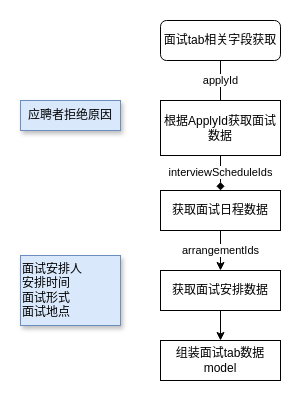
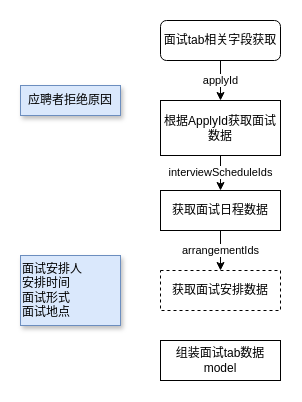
- <mxCell id="2" value="applyId" style="edgeStyle=orthogonalEdgeStyle;rounded=0;orthogonalLoop=1;jettySize=auto;html=1;endArrow=none;" edge="1" parent="1" source="3" target="5"><mxGeometry relative="1" as="geometry" /></mxCell>
+ <mxCell id="2" value="applyId" style="edgeStyle=orthogonalEdgeStyle;rounded=0;orthogonalLoop=1;jettySize=auto;html=1;" edge="1" parent="1" source="3" target="5"><mxGeometry relative="1" as="geometry" /></mxCell>
- <mxCell id="11" value="应聘者拒绝原因" style="text;html=1;strokeColor=#6c8ebf;fillColor=#dae8fc;align=center;verticalAlign=middle;whiteSpace=wrap;rounded=0;shadow=1;" vertex="1" parent="1"><mxGeometry x="20" y="100" width="100" height="30" as="geometry" /></mxCell>
+ <mxCell id="11" value="应聘者拒绝原因" style="text;html=1;strokeColor=#6c8ebf;fillColor=#dae8fc;align=center;verticalAlign=middle;whiteSpace=wrap;rounded=0;shadow=1;" vertex="1" parent="1"><mxGeometry x="20" y="85" width="100" height="30" as="geometry" /></mxCell>
- <mxCell id="4" value="interviewScheduleIds" style="edgeStyle=orthogonalEdgeStyle;rounded=0;orthogonalLoop=1;jettySize=auto;html=1;endArrow=diamond;" edge="1" parent="1" source="5" target="7"><mxGeometry relative="1" as="geometry" /></mxCell>
+ <mxCell id="4" value="interviewScheduleIds" style="edgeStyle=orthogonalEdgeStyle;rounded=0;orthogonalLoop=1;jettySize=auto;html=1;" edge="1" parent="1" source="5" target="7"><mxGeometry relative="1" as="geometry" /></mxCell>
- <mxCell id="9" value="获取面试安排数据" style="rounded=0;whiteSpace=wrap;html=1;" vertex="1" parent="1"><mxGeometry x="160" y="270" width="120" height="40" as="geometry" /></mxCell>
+ <mxCell id="9" value="获取面试安排数据" style="rounded=0;whiteSpace=wrap;html=1;dashed=1;" vertex="1" parent="1"><mxGeometry x="160" y="270" width="120" height="40" as="geometry" /></mxCell>
- <mxCell id="8" value="" style="edgeStyle=orthogonalEdgeStyle;rounded=0;orthogonalLoop=1;jettySize=auto;html=1;" edge="1" parent="1" source="9" target="10"><mxGeometry relative="1" as="geometry" /></mxCell>
